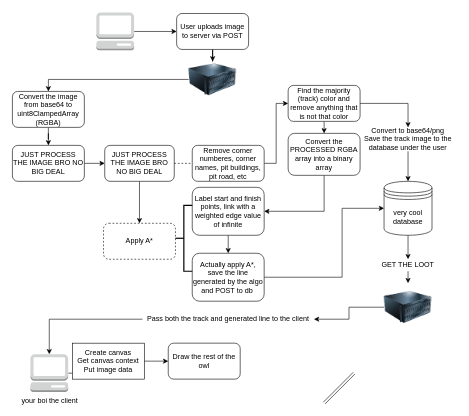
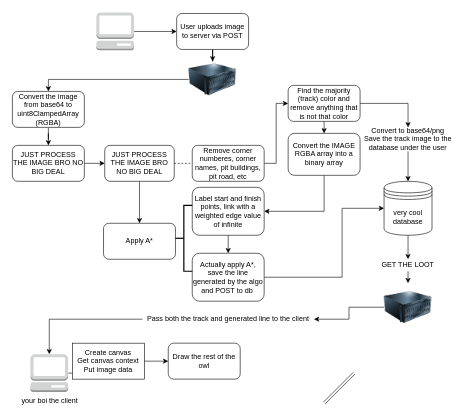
- <mxCell id="17" value="Convert the PROCESSED RGBA array into a binary array" style="rounded=1;whiteSpace=wrap;html=1;" parent="1" vertex="1"><mxGeometry x="480" y="222" width="120" height="70" as="geometry" /></mxCell>
+ <mxCell id="17" value="Convert the IMAGE RGBA array into a binary array" style="rounded=1;whiteSpace=wrap;html=1;" parent="1" vertex="1"><mxGeometry x="480" y="222" width="120" height="70" as="geometry" /></mxCell>
- <mxCell id="23" value="Apply A*" style="rounded=1;whiteSpace=wrap;html=1;dashed=1;" parent="1" vertex="1"><mxGeometry x="172" y="372" width="120" height="60" as="geometry" /></mxCell>
+ <mxCell id="23" value="Apply A*" style="rounded=1;whiteSpace=wrap;html=1;" parent="1" vertex="1"><mxGeometry x="172" y="372" width="120" height="60" as="geometry" /></mxCell>
